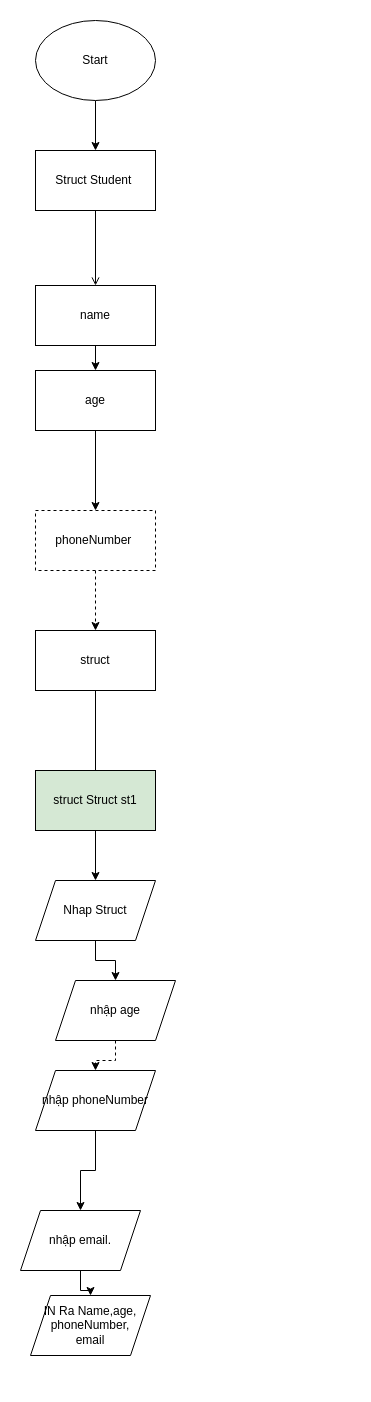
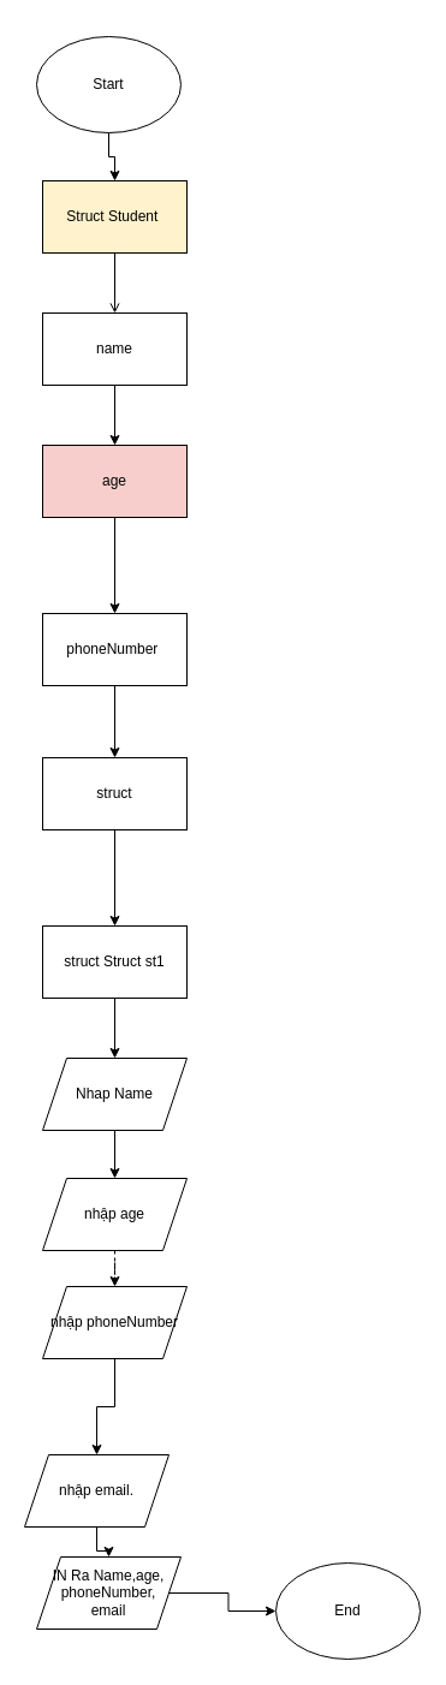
- <mxCell id="3" value="Start" style="ellipse;whiteSpace=wrap;html=1;" vertex="1" parent="1"><mxGeometry x="35" y="20" width="120" height="80" as="geometry" /></mxCell>
+ <mxCell id="3" value="Start" style="ellipse;whiteSpace=wrap;html=1;" vertex="1" parent="1"><mxGeometry x="30" y="30" width="120" height="80" as="geometry" /></mxCell>
- <mxCell id="5" value="Struct Student&amp;nbsp;" style="whiteSpace=wrap;html=1;" vertex="1" parent="1"><mxGeometry x="35" y="150" width="120" height="60" as="geometry" /></mxCell>
+ <mxCell id="5" value="Struct Student&amp;nbsp;" style="whiteSpace=wrap;html=1;fillColor=#fff2cc;" vertex="1" parent="1"><mxGeometry x="35" y="150" width="120" height="60" as="geometry" /></mxCell>
- <mxCell id="7" value="name" style="whiteSpace=wrap;html=1;" vertex="1" parent="1"><mxGeometry x="35" y="285" width="120" height="60" as="geometry" /></mxCell>
+ <mxCell id="7" value="name" style="whiteSpace=wrap;html=1;" vertex="1" parent="1"><mxGeometry x="35" y="260" width="120" height="60" as="geometry" /></mxCell>
- <mxCell id="9" value="age" style="whiteSpace=wrap;html=1;" vertex="1" parent="1"><mxGeometry x="35" y="370" width="120" height="60" as="geometry" /></mxCell>
+ <mxCell id="9" value="age" style="whiteSpace=wrap;html=1;fillColor=#f8cecc;" vertex="1" parent="1"><mxGeometry x="35" y="370" width="120" height="60" as="geometry" /></mxCell>
- <mxCell id="11" value="phoneNumber&amp;nbsp;&lt;br&gt;" style="whiteSpace=wrap;html=1;dashed=1;" vertex="1" parent="1"><mxGeometry x="35" y="510" width="120" height="60" as="geometry" /></mxCell>
+ <mxCell id="11" value="phoneNumber&amp;nbsp;&lt;br&gt;" style="whiteSpace=wrap;html=1;" vertex="1" parent="1"><mxGeometry x="35" y="510" width="120" height="60" as="geometry" /></mxCell>
- <mxCell id="10" value="" style="edgeStyle=orthogonalEdgeStyle;rounded=0;orthogonalLoop=1;jettySize=auto;html=1;dashed=1;" edge="1" parent="1" source="11" target="13"><mxGeometry relative="1" as="geometry" /></mxCell>
+ <mxCell id="10" value="" style="edgeStyle=orthogonalEdgeStyle;rounded=0;orthogonalLoop=1;jettySize=auto;html=1;" edge="1" parent="1" source="11" target="13"><mxGeometry relative="1" as="geometry" /></mxCell>
- <mxCell id="12" value="" style="edgeStyle=orthogonalEdgeStyle;rounded=0;orthogonalLoop=1;jettySize=auto;html=1;endArrow=none;" edge="1" parent="1" source="13" target="15"><mxGeometry relative="1" as="geometry" /></mxCell>
+ <mxCell id="12" value="" style="edgeStyle=orthogonalEdgeStyle;rounded=0;orthogonalLoop=1;jettySize=auto;html=1;" edge="1" parent="1" source="13" target="15"><mxGeometry relative="1" as="geometry" /></mxCell>
- <mxCell id="15" value="struct Struct st1" style="whiteSpace=wrap;html=1;fillColor=#d5e8d4;" vertex="1" parent="1"><mxGeometry x="35" y="770" width="120" height="60" as="geometry" /></mxCell>
+ <mxCell id="15" value="struct Struct st1" style="whiteSpace=wrap;html=1;" vertex="1" parent="1"><mxGeometry x="35" y="770" width="120" height="60" as="geometry" /></mxCell>
- <mxCell id="17" value="Nhap Struct" style="shape=parallelogram;perimeter=parallelogramPerimeter;whiteSpace=wrap;html=1;fixedSize=1;" vertex="1" parent="1"><mxGeometry x="35" y="880" width="120" height="60" as="geometry" /></mxCell>
+ <mxCell id="17" value="Nhap Name" style="shape=parallelogram;perimeter=parallelogramPerimeter;whiteSpace=wrap;html=1;fixedSize=1;" vertex="1" parent="1"><mxGeometry x="35" y="880" width="120" height="60" as="geometry" /></mxCell>
- <mxCell id="19" value="nhập age" style="shape=parallelogram;perimeter=parallelogramPerimeter;whiteSpace=wrap;html=1;fixedSize=1;" vertex="1" parent="1"><mxGeometry x="55" y="980" width="120" height="60" as="geometry" /></mxCell>
+ <mxCell id="19" value="nhập age" style="shape=parallelogram;perimeter=parallelogramPerimeter;whiteSpace=wrap;html=1;fixedSize=1;" vertex="1" parent="1"><mxGeometry x="35" y="980" width="120" height="60" as="geometry" /></mxCell>
+ <mxCell id="24" value="" style="edgeStyle=orthogonalEdgeStyle;rounded=0;orthogonalLoop=1;jettySize=auto;html=1;" edge="1" parent="1" source="25" target="26"><mxGeometry relative="1" as="geometry" /></mxCell>
+ <mxCell id="26" value="End" style="ellipse;whiteSpace=wrap;html=1;" vertex="1" parent="1"><mxGeometry x="229" y="1300" width="120" height="80" as="geometry" /></mxCell>
